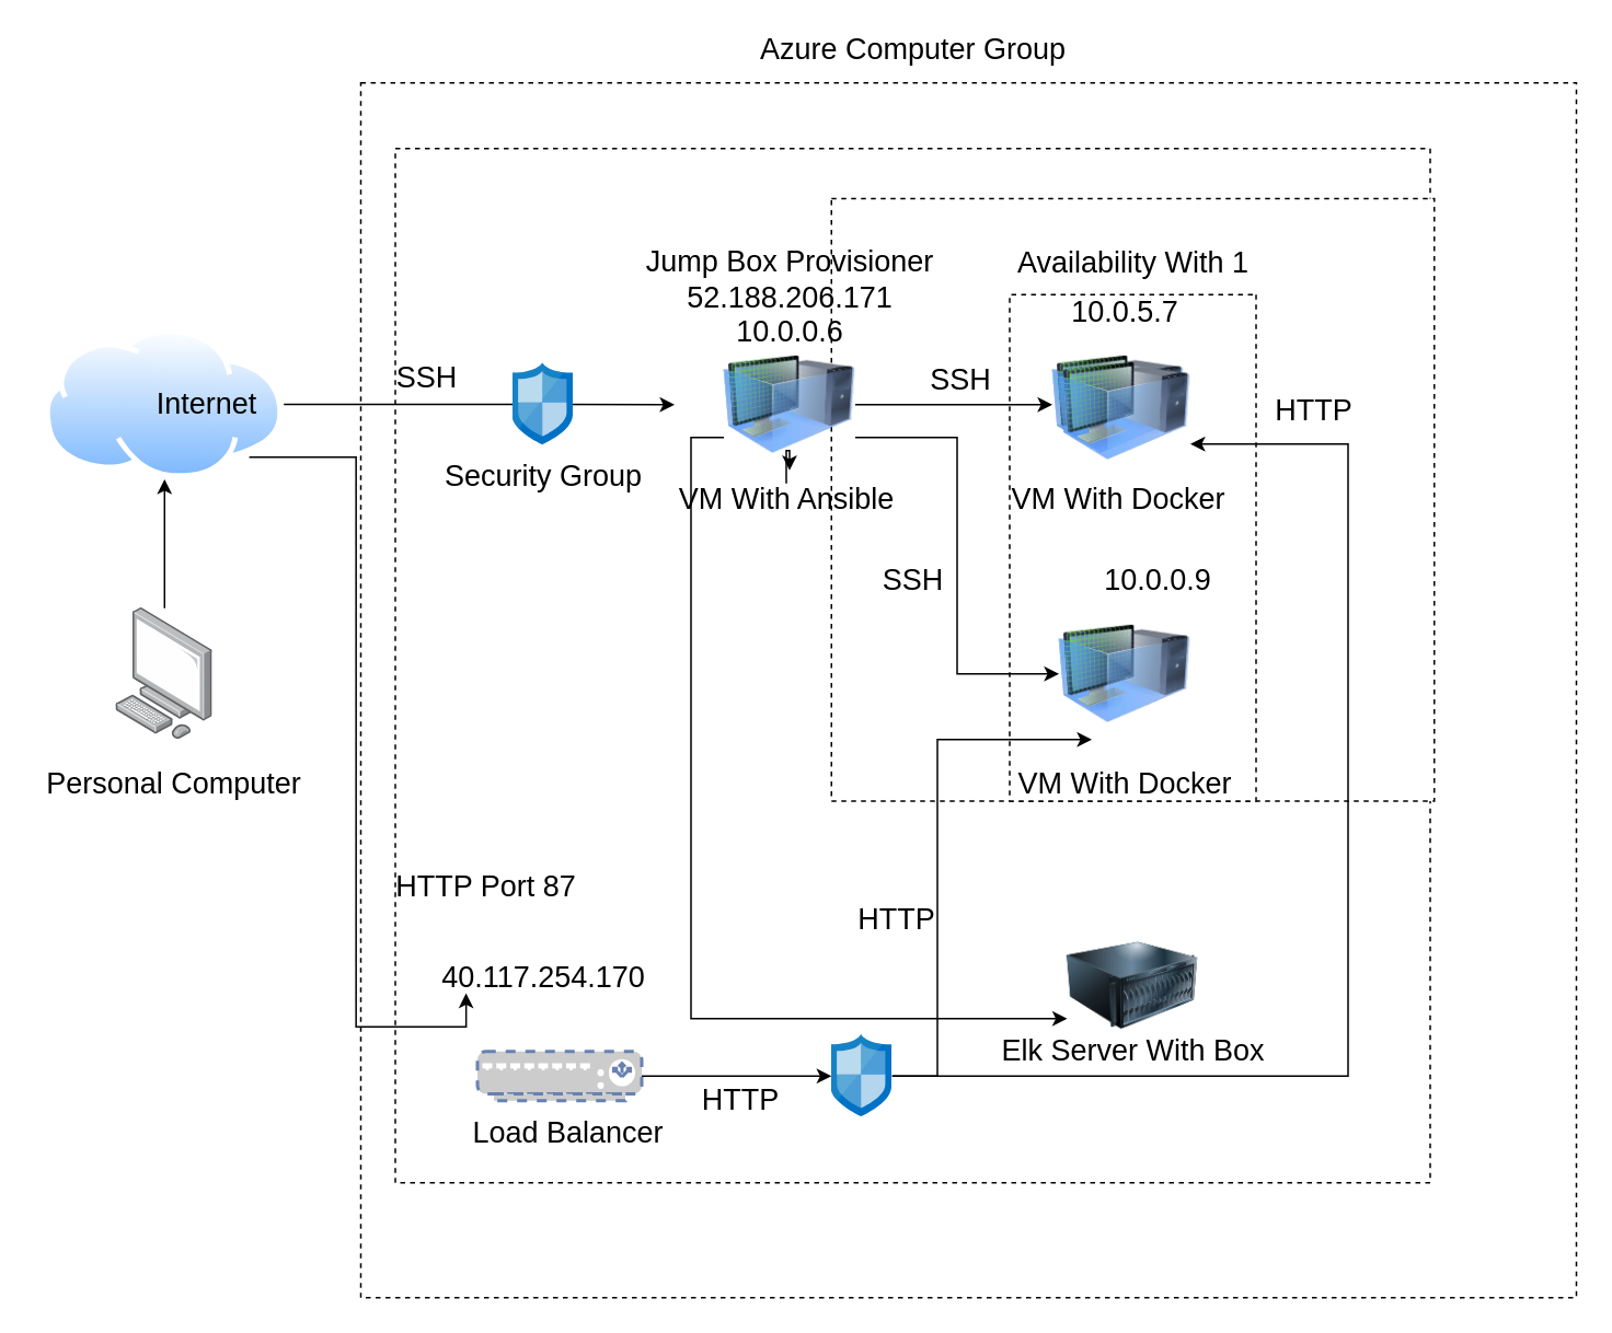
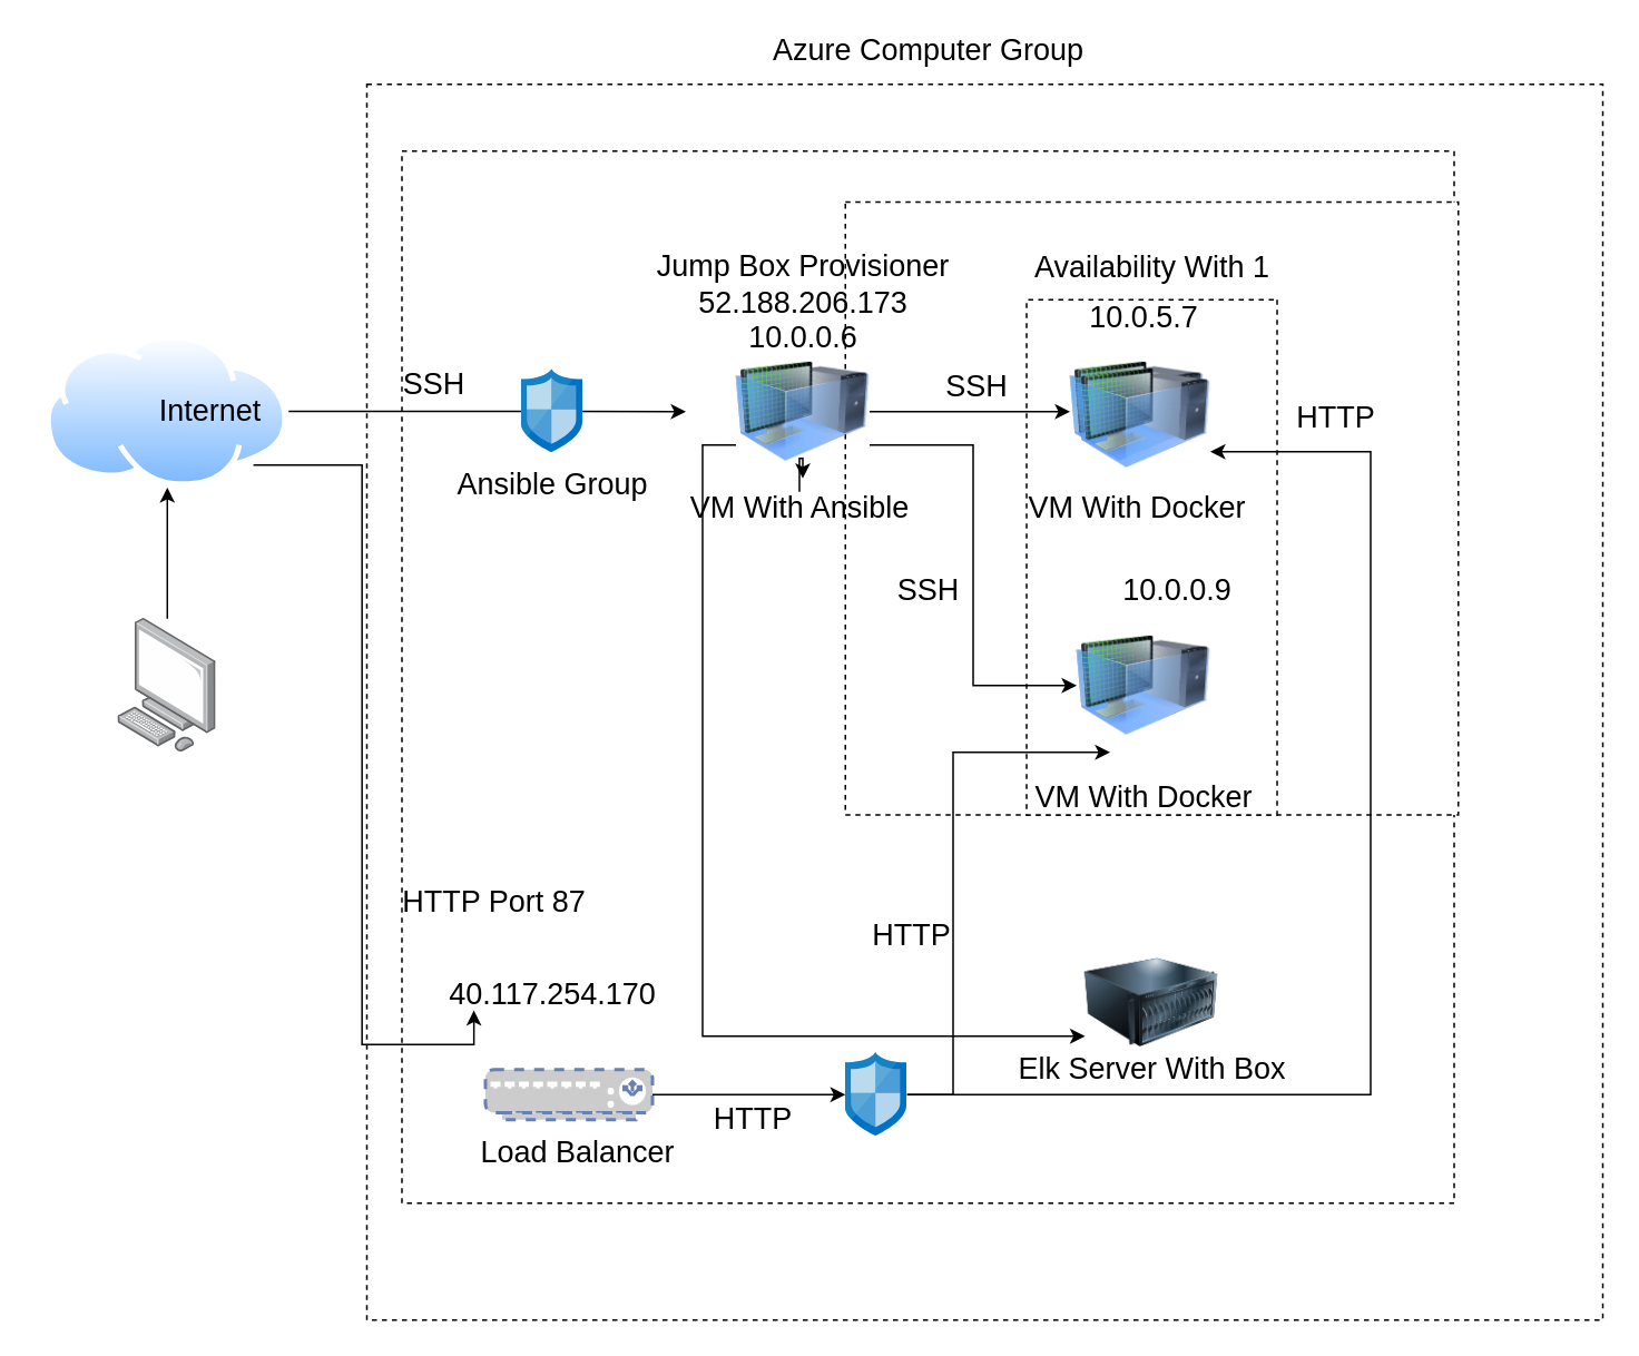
- <mxCell id="19" value="&lt;font&gt;&lt;span style=&quot;font-size: 18px&quot;&gt;Jump Box Provisioner&lt;/span&gt;&lt;br&gt;&lt;span style=&quot;font-size: 18px&quot;&gt;52.188.206.171&lt;br&gt;&lt;/span&gt;&lt;font style=&quot;font-size: 18px&quot;&gt;10.0.0.6&lt;/font&gt;&lt;br&gt;&lt;/font&gt;" style="text;html=1;align=center;verticalAlign=middle;resizable=0;points=[];autosize=1;" vertex="1" parent="1"><mxGeometry x="385" y="156" width="190" height="50" as="geometry" /></mxCell>
+ <mxCell id="19" value="&lt;font&gt;&lt;span style=&quot;font-size: 18px&quot;&gt;Jump Box Provisioner&lt;/span&gt;&lt;br&gt;&lt;span style=&quot;font-size: 18px&quot;&gt;52.188.206.173&lt;br&gt;&lt;/span&gt;&lt;font style=&quot;font-size: 18px&quot;&gt;10.0.0.6&lt;/font&gt;&lt;br&gt;&lt;/font&gt;" style="text;html=1;align=center;verticalAlign=middle;resizable=0;points=[];autosize=1;" vertex="1" parent="1"><mxGeometry x="385" y="156" width="190" height="50" as="geometry" /></mxCell>
- <mxCell id="12" value="&lt;font style=&quot;font-size: 18px&quot;&gt;Security Group&lt;/font&gt;" style="text;html=1;align=center;verticalAlign=middle;resizable=0;points=[];autosize=1;" vertex="1" parent="1"><mxGeometry x="260" y="280" width="140" height="20" as="geometry" /></mxCell>
+ <mxCell id="12" value="&lt;font style=&quot;font-size: 18px&quot;&gt;Ansible Group&lt;/font&gt;" style="text;html=1;align=center;verticalAlign=middle;resizable=0;points=[];autosize=1;" vertex="1" parent="1"><mxGeometry x="260" y="280" width="140" height="20" as="geometry" /></mxCell>
- <mxCell id="6" value="&lt;font style=&quot;font-size: 18px&quot;&gt;Personal Computer&lt;/font&gt;" style="text;html=1;align=center;verticalAlign=middle;resizable=0;points=[];autosize=1;dashed=1;" vertex="1" parent="1"><mxGeometry x="20" y="467" width="170" height="20" as="geometry" /></mxCell>
